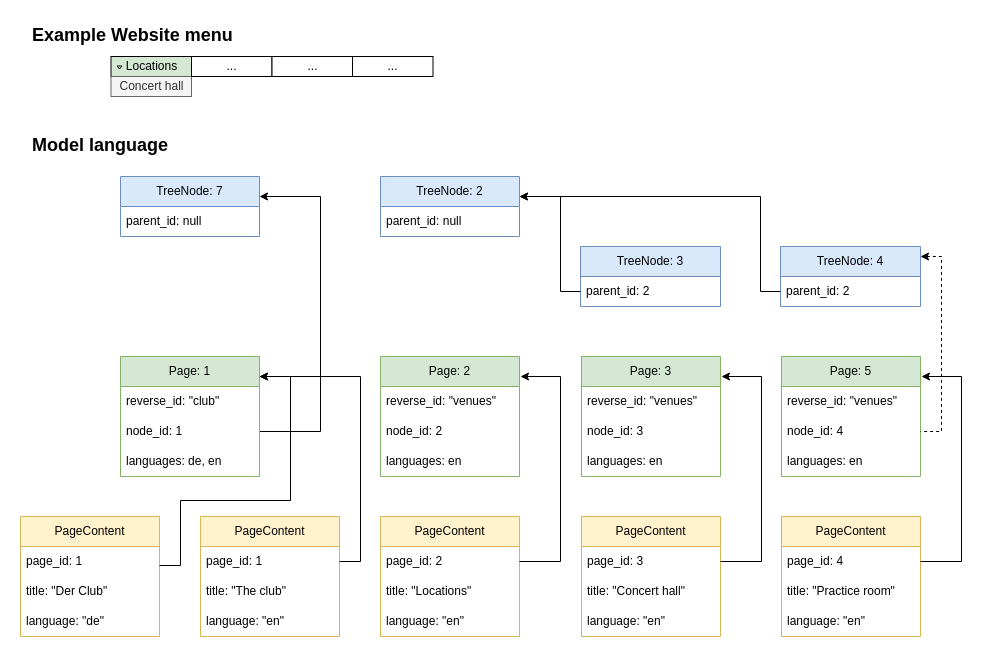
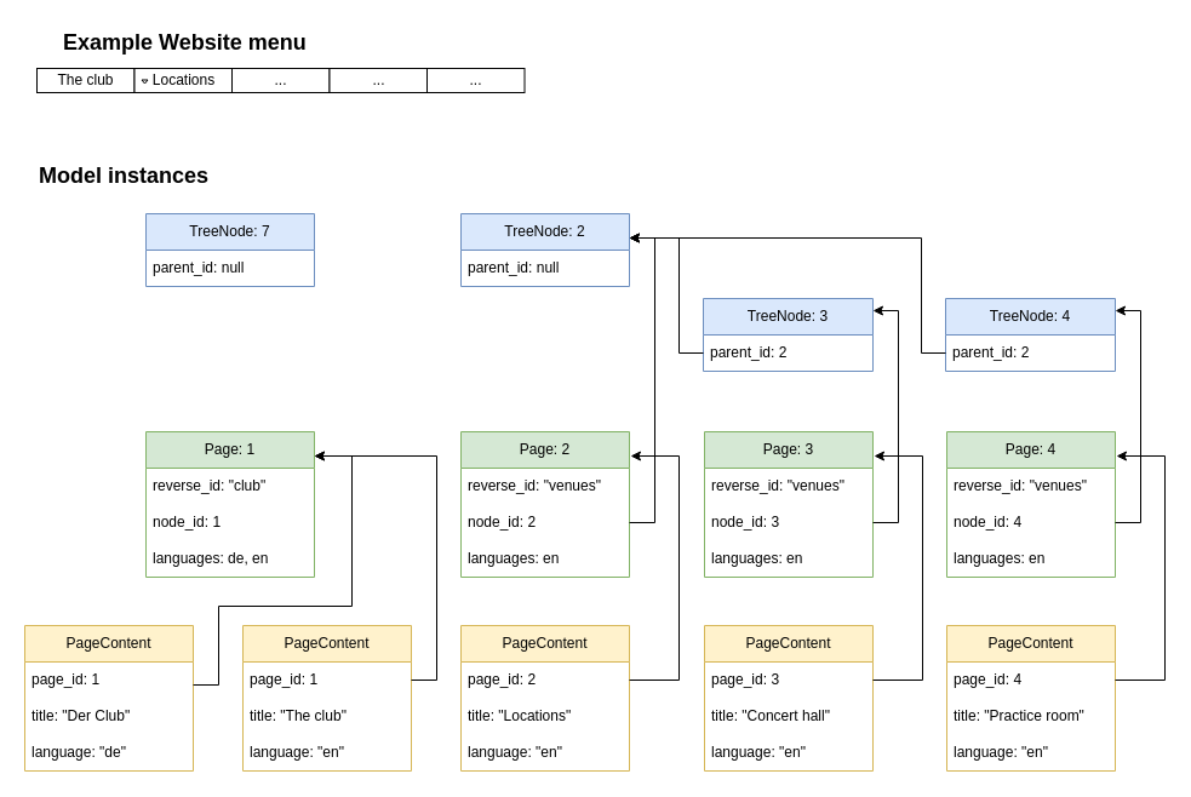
- <mxCell id="64" value="&lt;font style=&quot;font-size: 18px;&quot;&gt;&lt;b&gt;Example Website menu&lt;br&gt;&lt;/b&gt;&lt;/font&gt;" style="text;html=1;align=left;verticalAlign=middle;whiteSpace=wrap;rounded=0;" vertex="1" parent="1"><mxGeometry x="30" y="20" width="270" height="30" as="geometry" /></mxCell>
+ <mxCell id="64" value="&lt;font style=&quot;font-size: 18px;&quot;&gt;&lt;b&gt;Example Website menu&lt;br&gt;&lt;/b&gt;&lt;/font&gt;" style="text;html=1;align=left;verticalAlign=middle;whiteSpace=wrap;rounded=0;" vertex="1" parent="1"><mxGeometry x="50" y="20" width="270" height="30" as="geometry" /></mxCell>
+ <mxCell id="57" value="The club" style="rounded=0;whiteSpace=wrap;html=1;" vertex="1" parent="1"><mxGeometry x="30" y="56" width="80.5" height="20" as="geometry" /></mxCell>
- <mxCell id="58" value="Locations" style="rounded=0;whiteSpace=wrap;html=1;align=center;fillColor=#d5e8d4;" vertex="1" parent="1"><mxGeometry x="110.5" y="56" width="80.5" height="20" as="geometry" /></mxCell>
+ <mxCell id="58" value="Locations" style="rounded=0;whiteSpace=wrap;html=1;align=center;" vertex="1" parent="1"><mxGeometry x="110.5" y="56" width="80.5" height="20" as="geometry" /></mxCell>
- <mxCell id="59" value="Concert hall" style="rounded=0;whiteSpace=wrap;html=1;fillColor=#f5f5f5;fontColor=#333333;strokeColor=#666666;" vertex="1" parent="1"><mxGeometry x="110.5" y="76" width="80.5" height="20" as="geometry" /></mxCell>
- <mxCell id="65" value="&lt;font style=&quot;font-size: 18px;&quot;&gt;&lt;b&gt;Model language &lt;br&gt;&lt;/b&gt;&lt;/font&gt;" style="text;html=1;align=left;verticalAlign=middle;whiteSpace=wrap;rounded=0;" vertex="1" parent="1"><mxGeometry x="30" y="130" width="200" height="30" as="geometry" /></mxCell>
+ <mxCell id="65" value="&lt;font style=&quot;font-size: 18px;&quot;&gt;&lt;b&gt;Model instances &lt;br&gt;&lt;/b&gt;&lt;/font&gt;" style="text;html=1;align=left;verticalAlign=middle;whiteSpace=wrap;rounded=0;" vertex="1" parent="1"><mxGeometry x="30" y="130" width="200" height="30" as="geometry" /></mxCell>
- <mxCell id="2" style="edgeStyle=orthogonalEdgeStyle;rounded=0;orthogonalLoop=1;jettySize=auto;html=1;startArrow=classic;startFill=1;endArrow=none;endFill=0;" edge="1" parent="1" source="3" target="7"><mxGeometry relative="1" as="geometry"><Array as="points"><mxPoint x="320" y="196" /><mxPoint x="320" y="431" /></Array></mxGeometry></mxCell>
+ <mxCell id="29" style="edgeStyle=orthogonalEdgeStyle;rounded=0;orthogonalLoop=1;jettySize=auto;html=1;startArrow=classic;startFill=1;endArrow=none;endFill=0;" edge="1" source="19" target="23" parent="1"><mxGeometry relative="1" as="geometry"><Array as="points"><mxPoint x="540" y="196" /><mxPoint x="540" y="431" /></Array></mxGeometry></mxCell>
+ <mxCell id="53" style="edgeStyle=orthogonalEdgeStyle;rounded=0;orthogonalLoop=1;jettySize=auto;html=1;startArrow=classic;startFill=1;endArrow=none;endFill=0;" edge="1" parent="1" source="31" target="39"><mxGeometry relative="1" as="geometry"><mxPoint x="720" y="256" as="sourcePoint" /><mxPoint x="720" y="491" as="targetPoint" /><Array as="points"><mxPoint x="741" y="256" /><mxPoint x="741" y="431" /></Array></mxGeometry></mxCell>
- <mxCell id="54" style="edgeStyle=orthogonalEdgeStyle;rounded=0;orthogonalLoop=1;jettySize=auto;html=1;startArrow=classic;startFill=1;endArrow=none;endFill=0;dashed=1;" edge="1" parent="1" source="33" target="47"><mxGeometry relative="1" as="geometry"><mxPoint x="920" y="256" as="sourcePoint" /><mxPoint x="920" y="431" as="targetPoint" /><Array as="points"><mxPoint x="941" y="256" /><mxPoint x="941" y="431" /></Array></mxGeometry></mxCell>
+ <mxCell id="54" style="edgeStyle=orthogonalEdgeStyle;rounded=0;orthogonalLoop=1;jettySize=auto;html=1;startArrow=classic;startFill=1;endArrow=none;endFill=0;" edge="1" parent="1" source="33" target="47"><mxGeometry relative="1" as="geometry"><mxPoint x="920" y="256" as="sourcePoint" /><mxPoint x="920" y="431" as="targetPoint" /><Array as="points"><mxPoint x="941" y="256" /><mxPoint x="941" y="431" /></Array></mxGeometry></mxCell>
- <mxCell id="45" value="Page: 5" style="swimlane;fontStyle=0;childLayout=stackLayout;horizontal=1;startSize=30;horizontalStack=0;resizeParent=1;resizeParentMax=0;resizeLast=0;collapsible=1;marginBottom=0;whiteSpace=wrap;html=1;fillColor=#d5e8d4;strokeColor=#82b366;" vertex="1" parent="1"><mxGeometry x="781" y="356" width="139" height="120" as="geometry" /></mxCell>
+ <mxCell id="45" value="Page: 4" style="swimlane;fontStyle=0;childLayout=stackLayout;horizontal=1;startSize=30;horizontalStack=0;resizeParent=1;resizeParentMax=0;resizeLast=0;collapsible=1;marginBottom=0;whiteSpace=wrap;html=1;fillColor=#d5e8d4;strokeColor=#82b366;" vertex="1" parent="1"><mxGeometry x="781" y="356" width="139" height="120" as="geometry" /></mxCell>
